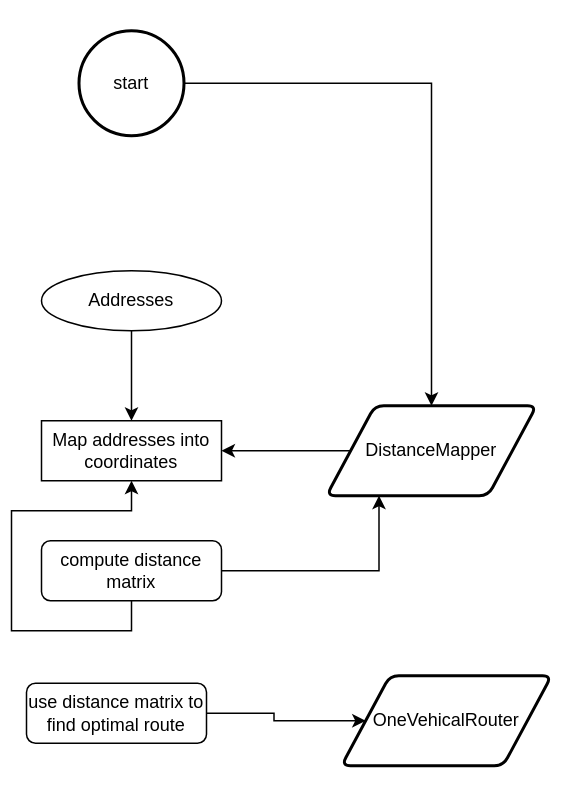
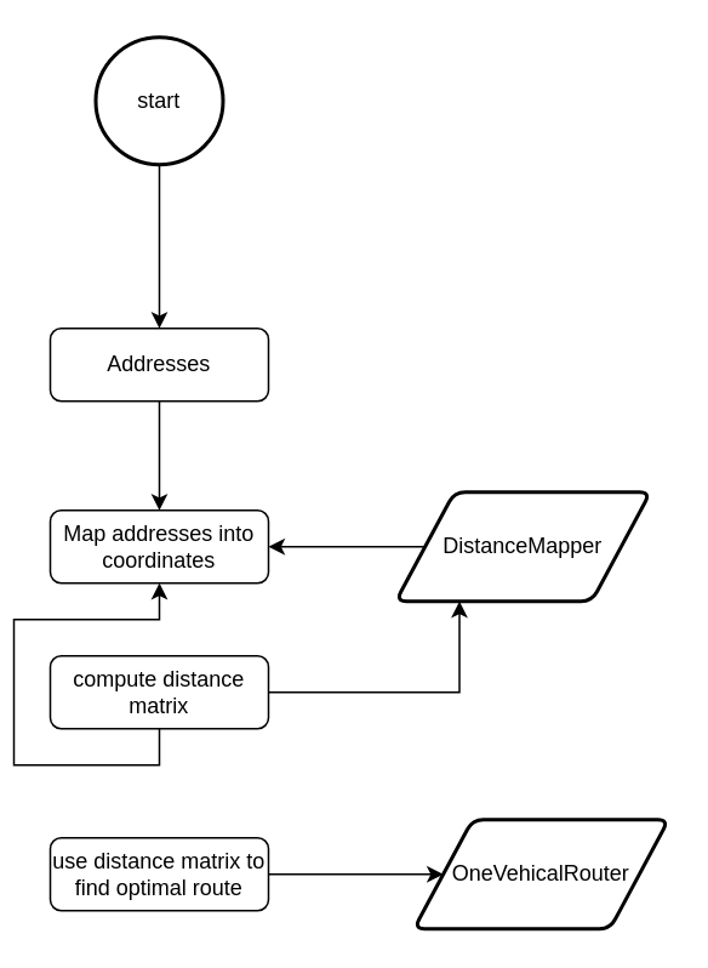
- <mxCell id="5" style="edgeStyle=orthogonalEdgeStyle;rounded=0;orthogonalLoop=1;jettySize=auto;html=1;" edge="1" parent="1" source="6" target="8"><mxGeometry relative="1" as="geometry" /></mxCell>
+ <mxCell id="5" style="edgeStyle=orthogonalEdgeStyle;rounded=0;orthogonalLoop=1;jettySize=auto;html=1;entryX=0.5;entryY=0;entryDx=0;entryDy=0;" edge="1" parent="1" source="6" target="3"><mxGeometry relative="1" as="geometry" /></mxCell>
- <mxCell id="3" value="Addresses" style="ellipse;whiteSpace=wrap;html=1;fontSize=12;glass=0;strokeWidth=1;shadow=0;" vertex="1" parent="1"><mxGeometry x="20" y="180" width="120" height="40" as="geometry" /></mxCell>
+ <mxCell id="3" value="Addresses" style="rounded=1;whiteSpace=wrap;html=1;fontSize=12;glass=0;strokeWidth=1;shadow=0;" vertex="1" parent="1"><mxGeometry x="20" y="180" width="120" height="40" as="geometry" /></mxCell>
- <mxCell id="4" value="Map addresses into coordinates" style="whiteSpace=wrap;html=1;fontSize=12;glass=0;strokeWidth=1;shadow=0;rounded=0;" vertex="1" parent="1"><mxGeometry x="20" y="280" width="120" height="40" as="geometry" /></mxCell>
+ <mxCell id="4" value="Map addresses into coordinates" style="rounded=1;whiteSpace=wrap;html=1;fontSize=12;glass=0;strokeWidth=1;shadow=0;" vertex="1" parent="1"><mxGeometry x="20" y="280" width="120" height="40" as="geometry" /></mxCell>
- <mxCell id="13" value="use distance matrix to find optimal route" style="rounded=1;whiteSpace=wrap;html=1;fontSize=12;glass=0;strokeWidth=1;shadow=0;" vertex="1" parent="1"><mxGeometry x="10" y="455" width="120" height="40" as="geometry" /></mxCell>
+ <mxCell id="13" value="use distance matrix to find optimal route" style="rounded=1;whiteSpace=wrap;html=1;fontSize=12;glass=0;strokeWidth=1;shadow=0;" vertex="1" parent="1"><mxGeometry x="20" y="460" width="120" height="40" as="geometry" /></mxCell>
